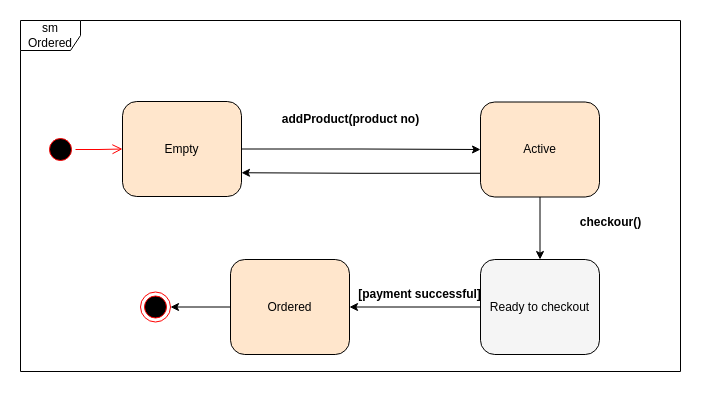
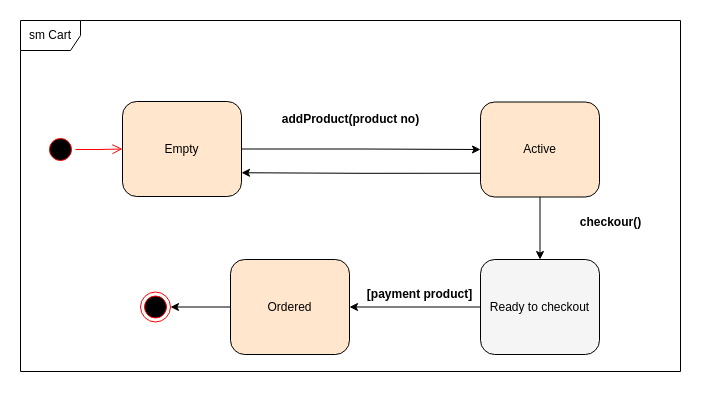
- <mxCell id="11" value="sm Ordered" style="shape=umlFrame;whiteSpace=wrap;html=1;pointerEvents=0;" parent="1" vertex="1"><mxGeometry x="20" y="20" width="660" height="351" as="geometry" /></mxCell>
+ <mxCell id="11" value="sm Cart" style="shape=umlFrame;whiteSpace=wrap;html=1;pointerEvents=0;" parent="1" vertex="1"><mxGeometry x="20" y="20" width="660" height="351" as="geometry" /></mxCell>
- <mxCell id="17" value="&lt;b&gt;[payment successful]&lt;/b&gt;" style="text;html=1;align=center;verticalAlign=middle;resizable=0;points=[];autosize=1;strokeColor=none;fillColor=none;" vertex="1" parent="1"><mxGeometry x="344" y="279" width="150" height="30" as="geometry" /></mxCell>
+ <mxCell id="17" value="&lt;b&gt;[payment product]&lt;/b&gt;" style="text;html=1;align=center;verticalAlign=middle;resizable=0;points=[];autosize=1;strokeColor=none;fillColor=none;" vertex="1" parent="1"><mxGeometry x="344" y="279" width="150" height="30" as="geometry" /></mxCell>
